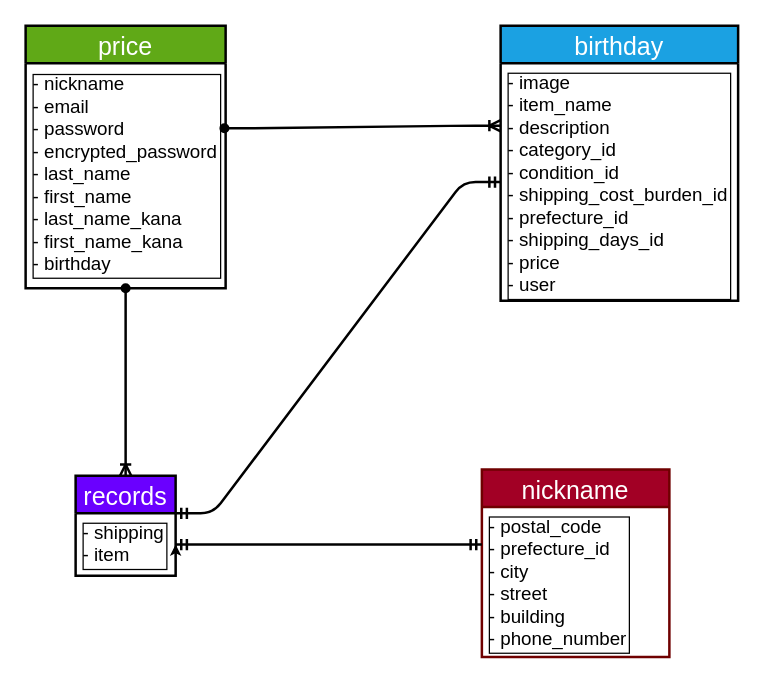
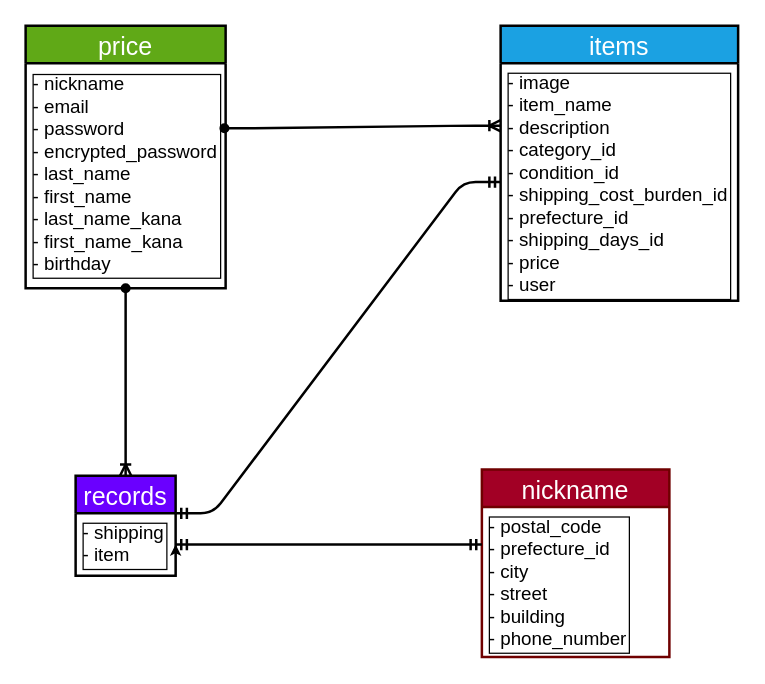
- <mxCell id="4" value="birthday" style="swimlane;childLayout=stackLayout;horizontal=1;startSize=30;horizontalStack=0;rounded=0;fontSize=20;fontStyle=0;strokeWidth=2;resizeParent=0;resizeLast=1;shadow=0;dashed=0;align=center;labelBackgroundColor=none;labelBorderColor=none;html=0;fillColor=#1ba1e2;fontColor=#ffffff;strokeColor=default;" parent="1" vertex="1"><mxGeometry x="400" y="20" width="190" height="220" as="geometry" /></mxCell>
+ <mxCell id="4" value="items" style="swimlane;childLayout=stackLayout;horizontal=1;startSize=30;horizontalStack=0;rounded=0;fontSize=20;fontStyle=0;strokeWidth=2;resizeParent=0;resizeLast=1;shadow=0;dashed=0;align=center;labelBackgroundColor=none;labelBorderColor=none;html=0;fillColor=#1ba1e2;fontColor=#ffffff;strokeColor=default;" parent="1" vertex="1"><mxGeometry x="400" y="20" width="190" height="220" as="geometry" /></mxCell>
